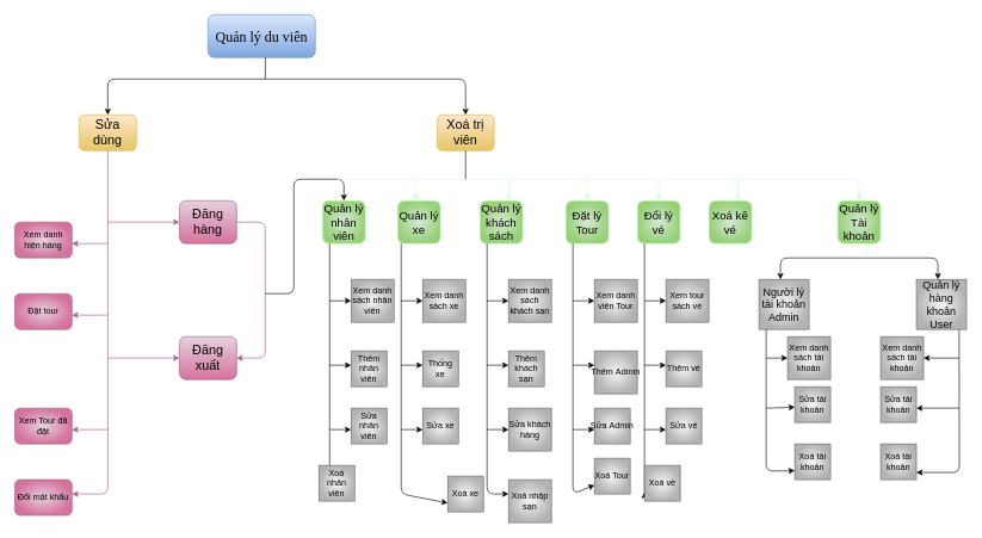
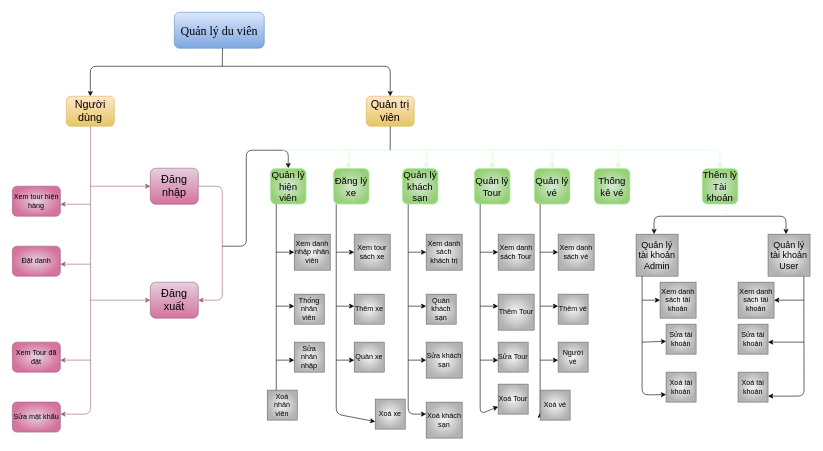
- <mxCell id="6" value="&lt;font style=&quot;font-size: 18px;&quot;&gt;Sửa dùng&lt;/font&gt;" style="rounded=1;whiteSpace=wrap;html=1;fillStyle=solid;fillColor=#FFE6CC;strokeColor=#d6b656;gradientColor=#e6c665;" parent="1" vertex="1"><mxGeometry x="110" y="160" width="80" height="50" as="geometry" /></mxCell>
+ <mxCell id="6" value="&lt;font style=&quot;font-size: 18px;&quot;&gt;Người dùng&lt;/font&gt;" style="rounded=1;whiteSpace=wrap;html=1;fillStyle=solid;fillColor=#FFE6CC;strokeColor=#d6b656;gradientColor=#e6c665;" parent="1" vertex="1"><mxGeometry x="110" y="160" width="80" height="50" as="geometry" /></mxCell>
- <mxCell id="7" value="&lt;font style=&quot;font-size: 18px;&quot;&gt;Xoá trị viên&lt;/font&gt;" style="rounded=1;whiteSpace=wrap;html=1;fillStyle=solid;fillColor=#FFE6CC;strokeColor=#d6b656;gradientColor=#e6c665;" parent="1" vertex="1"><mxGeometry x="610" y="160" width="80" height="50" as="geometry" /></mxCell>
+ <mxCell id="7" value="&lt;font style=&quot;font-size: 18px;&quot;&gt;Quản trị viên&lt;/font&gt;" style="rounded=1;whiteSpace=wrap;html=1;fillStyle=solid;fillColor=#FFE6CC;strokeColor=#d6b656;gradientColor=#e6c665;" parent="1" vertex="1"><mxGeometry x="610" y="160" width="80" height="50" as="geometry" /></mxCell>
- <mxCell id="17" value="&lt;font style=&quot;font-size: 18px;&quot;&gt;Đăng hàng&lt;/font&gt;" style="rounded=1;whiteSpace=wrap;html=1;fillColor=#e6d0de;gradientColor=#d5739d;strokeColor=#996185;" parent="1" vertex="1"><mxGeometry x="250" y="280" width="80" height="60" as="geometry" /></mxCell>
+ <mxCell id="17" value="&lt;font style=&quot;font-size: 18px;&quot;&gt;Đăng nhập&lt;/font&gt;" style="rounded=1;whiteSpace=wrap;html=1;fillColor=#e6d0de;gradientColor=#d5739d;strokeColor=#996185;" parent="1" vertex="1"><mxGeometry x="250" y="280" width="80" height="60" as="geometry" /></mxCell>
- <mxCell id="22" value="&lt;font style=&quot;font-size: 16px;&quot;&gt;Quản lý nhân viên&lt;/font&gt;" style="rounded=1;whiteSpace=wrap;html=1;fillColor=#d5e8d4;gradientColor=#97d077;strokeColor=#CCFFCC;gradientDirection=radial;" parent="1" vertex="1"><mxGeometry x="450" y="280" width="60" height="60" as="geometry" /></mxCell>
+ <mxCell id="22" value="&lt;font style=&quot;font-size: 16px;&quot;&gt;Quản lý hiện viên&lt;/font&gt;" style="rounded=1;whiteSpace=wrap;html=1;fillColor=#d5e8d4;gradientColor=#97d077;strokeColor=#CCFFCC;gradientDirection=radial;" parent="1" vertex="1"><mxGeometry x="450" y="280" width="60" height="60" as="geometry" /></mxCell>
- <mxCell id="26" value="&lt;font style=&quot;font-size: 16px;&quot;&gt;Quản lý xe&lt;/font&gt;" style="rounded=1;whiteSpace=wrap;html=1;fillColor=#d5e8d4;gradientColor=#97d077;strokeColor=#CCFFCC;gradientDirection=radial;" parent="1" vertex="1"><mxGeometry x="555" y="280" width="60" height="60" as="geometry" /></mxCell>
+ <mxCell id="26" value="&lt;font style=&quot;font-size: 16px;&quot;&gt;Đăng lý xe&lt;/font&gt;" style="rounded=1;whiteSpace=wrap;html=1;fillColor=#d5e8d4;gradientColor=#97d077;strokeColor=#CCFFCC;gradientDirection=radial;" parent="1" vertex="1"><mxGeometry x="555" y="280" width="60" height="60" as="geometry" /></mxCell>
- <mxCell id="27" value="&lt;font style=&quot;font-size: 16px;&quot;&gt;Quản lý khách sách&lt;/font&gt;" style="rounded=1;whiteSpace=wrap;html=1;fillColor=#d5e8d4;gradientColor=#97d077;strokeColor=#CCFFCC;gradientDirection=radial;" parent="1" vertex="1"><mxGeometry x="670" y="280" width="60" height="60" as="geometry" /></mxCell>
+ <mxCell id="27" value="&lt;font style=&quot;font-size: 16px;&quot;&gt;Quản lý khách sạn&lt;/font&gt;" style="rounded=1;whiteSpace=wrap;html=1;fillColor=#d5e8d4;gradientColor=#97d077;strokeColor=#CCFFCC;gradientDirection=radial;" parent="1" vertex="1"><mxGeometry x="670" y="280" width="60" height="60" as="geometry" /></mxCell>
- <mxCell id="28" value="&lt;font style=&quot;font-size: 16px;&quot;&gt;Đặt lý Tour&lt;/font&gt;" style="rounded=1;whiteSpace=wrap;html=1;fillColor=#d5e8d4;gradientColor=#97d077;strokeColor=#CCFFCC;gradientDirection=radial;" parent="1" vertex="1"><mxGeometry x="790" y="280" width="60" height="60" as="geometry" /></mxCell>
+ <mxCell id="28" value="&lt;font style=&quot;font-size: 16px;&quot;&gt;Quản lý Tour&lt;/font&gt;" style="rounded=1;whiteSpace=wrap;html=1;fillColor=#d5e8d4;gradientColor=#97d077;strokeColor=#CCFFCC;gradientDirection=radial;" parent="1" vertex="1"><mxGeometry x="790" y="280" width="60" height="60" as="geometry" /></mxCell>
- <mxCell id="30" value="&lt;font style=&quot;font-size: 16px;&quot;&gt;Đổi lý vé&lt;/font&gt;" style="rounded=1;whiteSpace=wrap;html=1;fillColor=#d5e8d4;gradientColor=#97d077;strokeColor=#CCFFCC;gradientDirection=radial;" parent="1" vertex="1"><mxGeometry x="890" y="280" width="60" height="60" as="geometry" /></mxCell>
+ <mxCell id="30" value="&lt;font style=&quot;font-size: 16px;&quot;&gt;Quản lý vé&lt;/font&gt;" style="rounded=1;whiteSpace=wrap;html=1;fillColor=#d5e8d4;gradientColor=#97d077;strokeColor=#CCFFCC;gradientDirection=radial;" parent="1" vertex="1"><mxGeometry x="890" y="280" width="60" height="60" as="geometry" /></mxCell>
- <mxCell id="32" value="&lt;span style=&quot;font-size: 16px;&quot;&gt;Xoá kê vé&lt;/span&gt;" style="rounded=1;whiteSpace=wrap;html=1;fillColor=#d5e8d4;gradientColor=#97d077;strokeColor=#CCFFCC;gradientDirection=radial;" parent="1" vertex="1"><mxGeometry x="990" y="280" width="60" height="60" as="geometry" /></mxCell>
+ <mxCell id="32" value="&lt;span style=&quot;font-size: 16px;&quot;&gt;Thống kê vé&lt;/span&gt;" style="rounded=1;whiteSpace=wrap;html=1;fillColor=#d5e8d4;gradientColor=#97d077;strokeColor=#CCFFCC;gradientDirection=radial;" parent="1" vertex="1"><mxGeometry x="990" y="280" width="60" height="60" as="geometry" /></mxCell>
- <mxCell id="34" value="&lt;font style=&quot;font-size: 16px;&quot;&gt;Quản lý Tài khoản&lt;/font&gt;" style="rounded=1;whiteSpace=wrap;html=1;fillColor=#d5e8d4;gradientColor=#97d077;strokeColor=#CCFFCC;gradientDirection=radial;" parent="1" vertex="1"><mxGeometry x="1170" y="280" width="60" height="60" as="geometry" /></mxCell>
+ <mxCell id="34" value="&lt;font style=&quot;font-size: 16px;&quot;&gt;Thêm lý Tài khoản&lt;/font&gt;" style="rounded=1;whiteSpace=wrap;html=1;fillColor=#d5e8d4;gradientColor=#97d077;strokeColor=#CCFFCC;gradientDirection=radial;" parent="1" vertex="1"><mxGeometry x="1170" y="280" width="60" height="60" as="geometry" /></mxCell>
- <mxCell id="15" value="Xem danh hiện hàng" style="rounded=1;whiteSpace=wrap;html=1;fillColor=#e6d0de;gradientColor=#d5739d;strokeColor=#996185;gradientDirection=radial;" parent="1" vertex="1"><mxGeometry x="20" y="310" width="80" height="50" as="geometry" /></mxCell>
+ <mxCell id="15" value="Xem tour hiện hàng" style="rounded=1;whiteSpace=wrap;html=1;fillColor=#e6d0de;gradientColor=#d5739d;strokeColor=#996185;gradientDirection=radial;" parent="1" vertex="1"><mxGeometry x="20" y="310" width="80" height="50" as="geometry" /></mxCell>
- <mxCell id="39" value="&lt;font&gt;Xem danh sách nhân viên&lt;/font&gt;" style="whiteSpace=wrap;html=1;aspect=fixed;fillColor=#f5f5f5;gradientColor=#b3b3b3;strokeColor=#666666;gradientDirection=radial;" parent="1" vertex="1"><mxGeometry x="490" y="390" width="60" height="60" as="geometry" /></mxCell>
+ <mxCell id="39" value="&lt;font&gt;Xem danh nhập nhân viên&lt;/font&gt;" style="whiteSpace=wrap;html=1;aspect=fixed;fillColor=#f5f5f5;gradientColor=#b3b3b3;strokeColor=#666666;gradientDirection=radial;" parent="1" vertex="1"><mxGeometry x="490" y="390" width="60" height="60" as="geometry" /></mxCell>
- <mxCell id="48" value="&lt;font&gt;Xem danh sách xe&lt;/font&gt;" style="whiteSpace=wrap;html=1;aspect=fixed;fillColor=#f5f5f5;gradientColor=#b3b3b3;strokeColor=#666666;gradientDirection=radial;" parent="1" vertex="1"><mxGeometry x="590" y="390" width="60" height="60" as="geometry" /></mxCell>
+ <mxCell id="48" value="&lt;font&gt;Xem tour sách xe&lt;/font&gt;" style="whiteSpace=wrap;html=1;aspect=fixed;fillColor=#f5f5f5;gradientColor=#b3b3b3;strokeColor=#666666;gradientDirection=radial;" parent="1" vertex="1"><mxGeometry x="590" y="390" width="60" height="60" as="geometry" /></mxCell>
- <mxCell id="56" value="&lt;font&gt;Xem danh sách khách sạn&lt;/font&gt;" style="whiteSpace=wrap;html=1;aspect=fixed;fillColor=#f5f5f5;gradientColor=#b3b3b3;strokeColor=#666666;gradientDirection=radial;" parent="1" vertex="1"><mxGeometry x="710" y="390" width="60" height="60" as="geometry" /></mxCell>
+ <mxCell id="56" value="&lt;font&gt;Xem danh sách khách trị&lt;/font&gt;" style="whiteSpace=wrap;html=1;aspect=fixed;fillColor=#f5f5f5;gradientColor=#b3b3b3;strokeColor=#666666;gradientDirection=radial;" parent="1" vertex="1"><mxGeometry x="710" y="390" width="60" height="60" as="geometry" /></mxCell>
- <mxCell id="64" value="&lt;font&gt;Xem danh viên Tour&lt;/font&gt;" style="whiteSpace=wrap;html=1;aspect=fixed;fillColor=#f5f5f5;gradientColor=#b3b3b3;strokeColor=#666666;gradientDirection=radial;" parent="1" vertex="1"><mxGeometry x="830" y="390" width="60" height="60" as="geometry" /></mxCell>
+ <mxCell id="64" value="&lt;font&gt;Xem danh sách Tour&lt;/font&gt;" style="whiteSpace=wrap;html=1;aspect=fixed;fillColor=#f5f5f5;gradientColor=#b3b3b3;strokeColor=#666666;gradientDirection=radial;" parent="1" vertex="1"><mxGeometry x="830" y="390" width="60" height="60" as="geometry" /></mxCell>
- <mxCell id="72" value="&lt;font&gt;Xem tour sách vé&lt;/font&gt;" style="whiteSpace=wrap;html=1;aspect=fixed;fillColor=#f5f5f5;gradientColor=#b3b3b3;strokeColor=#666666;gradientDirection=radial;" parent="1" vertex="1"><mxGeometry x="930" y="390" width="60" height="60" as="geometry" /></mxCell>
+ <mxCell id="72" value="&lt;font&gt;Xem danh sách vé&lt;/font&gt;" style="whiteSpace=wrap;html=1;aspect=fixed;fillColor=#f5f5f5;gradientColor=#b3b3b3;strokeColor=#666666;gradientDirection=radial;" parent="1" vertex="1"><mxGeometry x="930" y="390" width="60" height="60" as="geometry" /></mxCell>
- <mxCell id="78" value="&lt;font style=&quot;font-size: 15px;&quot;&gt;Người lý tài khoản Admin&lt;/font&gt;" style="whiteSpace=wrap;html=1;aspect=fixed;fillColor=#f5f5f5;gradientColor=#b3b3b3;strokeColor=#666666;gradientDirection=radial;" parent="1" vertex="1"><mxGeometry x="1060" y="390" width="70" height="70" as="geometry" /></mxCell>
+ <mxCell id="78" value="&lt;font style=&quot;font-size: 15px;&quot;&gt;Quản lý tài khoản Admin&lt;/font&gt;" style="whiteSpace=wrap;html=1;aspect=fixed;fillColor=#f5f5f5;gradientColor=#b3b3b3;strokeColor=#666666;gradientDirection=radial;" parent="1" vertex="1"><mxGeometry x="1060" y="390" width="70" height="70" as="geometry" /></mxCell>
- <mxCell id="79" value="&lt;font style=&quot;font-size: 15px;&quot;&gt;Quản lý hàng khoản User&lt;/font&gt;" style="whiteSpace=wrap;html=1;aspect=fixed;fillColor=#f5f5f5;gradientColor=#b3b3b3;strokeColor=#666666;gradientDirection=radial;" parent="1" vertex="1"><mxGeometry x="1280" y="390" width="70" height="70" as="geometry" /></mxCell>
+ <mxCell id="79" value="&lt;font style=&quot;font-size: 15px;&quot;&gt;Quản lý tài khoản User&lt;/font&gt;" style="whiteSpace=wrap;html=1;aspect=fixed;fillColor=#f5f5f5;gradientColor=#b3b3b3;strokeColor=#666666;gradientDirection=radial;" parent="1" vertex="1"><mxGeometry x="1280" y="390" width="70" height="70" as="geometry" /></mxCell>
- <mxCell id="14" value="Đặt tour" style="rounded=1;whiteSpace=wrap;html=1;fillColor=#e6d0de;gradientColor=#d5739d;strokeColor=#996185;gradientDirection=radial;" parent="1" vertex="1"><mxGeometry x="20" y="410" width="80" height="50" as="geometry" /></mxCell>
+ <mxCell id="14" value="Đặt danh" style="rounded=1;whiteSpace=wrap;html=1;fillColor=#e6d0de;gradientColor=#d5739d;strokeColor=#996185;gradientDirection=radial;" parent="1" vertex="1"><mxGeometry x="20" y="410" width="80" height="50" as="geometry" /></mxCell>
- <mxCell id="40" value="&lt;font&gt;Thêm nhân viên&lt;/font&gt;" style="whiteSpace=wrap;html=1;aspect=fixed;fillColor=#f5f5f5;gradientColor=#b3b3b3;strokeColor=#666666;gradientDirection=radial;" parent="1" vertex="1"><mxGeometry x="490" y="490" width="50" height="50" as="geometry" /></mxCell>
+ <mxCell id="40" value="&lt;font&gt;Thống nhân viên&lt;/font&gt;" style="whiteSpace=wrap;html=1;aspect=fixed;fillColor=#f5f5f5;gradientColor=#b3b3b3;strokeColor=#666666;gradientDirection=radial;" parent="1" vertex="1"><mxGeometry x="490" y="490" width="50" height="50" as="geometry" /></mxCell>
- <mxCell id="49" value="&lt;font&gt;Thống xe&lt;/font&gt;" style="whiteSpace=wrap;html=1;aspect=fixed;fillColor=#f5f5f5;gradientColor=#b3b3b3;strokeColor=#666666;gradientDirection=radial;" parent="1" vertex="1"><mxGeometry x="590" y="490" width="50" height="50" as="geometry" /></mxCell>
+ <mxCell id="49" value="&lt;font&gt;Thêm xe&lt;/font&gt;" style="whiteSpace=wrap;html=1;aspect=fixed;fillColor=#f5f5f5;gradientColor=#b3b3b3;strokeColor=#666666;gradientDirection=radial;" parent="1" vertex="1"><mxGeometry x="590" y="490" width="50" height="50" as="geometry" /></mxCell>
- <mxCell id="57" value="&lt;font&gt;Thêm khách sạn&lt;/font&gt;" style="whiteSpace=wrap;html=1;aspect=fixed;fillColor=#f5f5f5;gradientColor=#b3b3b3;strokeColor=#666666;gradientDirection=radial;" parent="1" vertex="1"><mxGeometry x="710" y="490" width="50" height="50" as="geometry" /></mxCell>
+ <mxCell id="57" value="&lt;font&gt;Quản khách sạn&lt;/font&gt;" style="whiteSpace=wrap;html=1;aspect=fixed;fillColor=#f5f5f5;gradientColor=#b3b3b3;strokeColor=#666666;gradientDirection=radial;" parent="1" vertex="1"><mxGeometry x="710" y="490" width="50" height="50" as="geometry" /></mxCell>
- <mxCell id="65" value="&lt;font&gt;Thêm&amp;nbsp;&lt;/font&gt;Admin" style="whiteSpace=wrap;html=1;aspect=fixed;fillColor=#f5f5f5;gradientColor=#b3b3b3;strokeColor=#666666;gradientDirection=radial;" parent="1" vertex="1"><mxGeometry x="830" y="490" width="60" height="60" as="geometry" /></mxCell>
+ <mxCell id="65" value="&lt;font&gt;Thêm&amp;nbsp;&lt;/font&gt;Tour" style="whiteSpace=wrap;html=1;aspect=fixed;fillColor=#f5f5f5;gradientColor=#b3b3b3;strokeColor=#666666;gradientDirection=radial;" parent="1" vertex="1"><mxGeometry x="830" y="490" width="60" height="60" as="geometry" /></mxCell>
- <mxCell id="41" value="&lt;font&gt;Sửa nhân viên&lt;/font&gt;" style="whiteSpace=wrap;html=1;aspect=fixed;fillColor=#f5f5f5;gradientColor=#b3b3b3;strokeColor=#666666;gradientDirection=radial;" parent="1" vertex="1"><mxGeometry x="490" y="570" width="50" height="50" as="geometry" /></mxCell>
+ <mxCell id="41" value="&lt;font&gt;Sửa nhân nhập&lt;/font&gt;" style="whiteSpace=wrap;html=1;aspect=fixed;fillColor=#f5f5f5;gradientColor=#b3b3b3;strokeColor=#666666;gradientDirection=radial;" parent="1" vertex="1"><mxGeometry x="490" y="570" width="50" height="50" as="geometry" /></mxCell>
- <mxCell id="50" value="&lt;font&gt;Sửa xe&lt;/font&gt;" style="whiteSpace=wrap;html=1;aspect=fixed;fillColor=#f5f5f5;gradientColor=#b3b3b3;strokeColor=#666666;gradientDirection=radial;" parent="1" vertex="1"><mxGeometry x="590" y="570" width="50" height="50" as="geometry" /></mxCell>
+ <mxCell id="50" value="&lt;font&gt;Quản xe&lt;/font&gt;" style="whiteSpace=wrap;html=1;aspect=fixed;fillColor=#f5f5f5;gradientColor=#b3b3b3;strokeColor=#666666;gradientDirection=radial;" parent="1" vertex="1"><mxGeometry x="590" y="570" width="50" height="50" as="geometry" /></mxCell>
- <mxCell id="66" value="&lt;font&gt;Sửa&amp;nbsp;&lt;/font&gt;Admin" style="whiteSpace=wrap;html=1;aspect=fixed;fillColor=#f5f5f5;gradientColor=#b3b3b3;strokeColor=#666666;gradientDirection=radial;" parent="1" vertex="1"><mxGeometry x="830" y="570" width="50" height="50" as="geometry" /></mxCell>
+ <mxCell id="66" value="&lt;font&gt;Sửa&amp;nbsp;&lt;/font&gt;Tour" style="whiteSpace=wrap;html=1;aspect=fixed;fillColor=#f5f5f5;gradientColor=#b3b3b3;strokeColor=#666666;gradientDirection=radial;" parent="1" vertex="1"><mxGeometry x="830" y="570" width="50" height="50" as="geometry" /></mxCell>
- <mxCell id="74" value="&lt;font&gt;Sửa vé&lt;/font&gt;" style="whiteSpace=wrap;html=1;aspect=fixed;fillColor=#f5f5f5;gradientColor=#b3b3b3;strokeColor=#666666;gradientDirection=radial;" parent="1" vertex="1"><mxGeometry x="930" y="570" width="50" height="50" as="geometry" /></mxCell>
+ <mxCell id="74" value="&lt;font&gt;Người vé&lt;/font&gt;" style="whiteSpace=wrap;html=1;aspect=fixed;fillColor=#f5f5f5;gradientColor=#b3b3b3;strokeColor=#666666;gradientDirection=radial;" parent="1" vertex="1"><mxGeometry x="930" y="570" width="50" height="50" as="geometry" /></mxCell>
- <mxCell id="58" value="&lt;font&gt;Sửa&amp;nbsp;&lt;/font&gt;khách hàng" style="whiteSpace=wrap;html=1;aspect=fixed;fillColor=#f5f5f5;gradientColor=#b3b3b3;strokeColor=#666666;gradientDirection=radial;" parent="1" vertex="1"><mxGeometry x="710" y="570" width="60" height="60" as="geometry" /></mxCell>
+ <mxCell id="58" value="&lt;font&gt;Sửa&amp;nbsp;&lt;/font&gt;khách sạn" style="whiteSpace=wrap;html=1;aspect=fixed;fillColor=#f5f5f5;gradientColor=#b3b3b3;strokeColor=#666666;gradientDirection=radial;" parent="1" vertex="1"><mxGeometry x="710" y="570" width="60" height="60" as="geometry" /></mxCell>
- <mxCell id="9" value="Đổi mật khẩu" style="rounded=1;whiteSpace=wrap;html=1;fillColor=#e6d0de;gradientColor=#d5739d;strokeColor=#996185;gradientDirection=radial;" parent="1" vertex="1"><mxGeometry x="20" y="670" width="80" height="50" as="geometry" /></mxCell>
+ <mxCell id="9" value="Sửa mật khẩu" style="rounded=1;whiteSpace=wrap;html=1;fillColor=#e6d0de;gradientColor=#d5739d;strokeColor=#996185;gradientDirection=radial;" parent="1" vertex="1"><mxGeometry x="20" y="670" width="80" height="50" as="geometry" /></mxCell>
- <mxCell id="59" value="&lt;font&gt;Xoá&amp;nbsp;&lt;/font&gt;nhập sạn" style="whiteSpace=wrap;html=1;aspect=fixed;fillColor=#f5f5f5;gradientColor=#b3b3b3;strokeColor=#666666;gradientDirection=radial;" parent="1" vertex="1"><mxGeometry x="710" y="670" width="60" height="60" as="geometry" /></mxCell>
+ <mxCell id="59" value="&lt;font&gt;Xoá&amp;nbsp;&lt;/font&gt;khách sạn" style="whiteSpace=wrap;html=1;aspect=fixed;fillColor=#f5f5f5;gradientColor=#b3b3b3;strokeColor=#666666;gradientDirection=radial;" parent="1" vertex="1"><mxGeometry x="710" y="670" width="60" height="60" as="geometry" /></mxCell>
